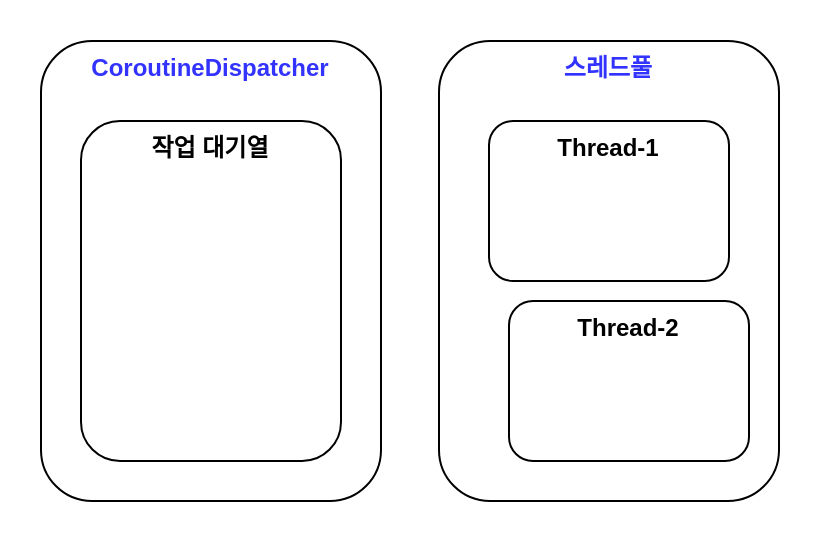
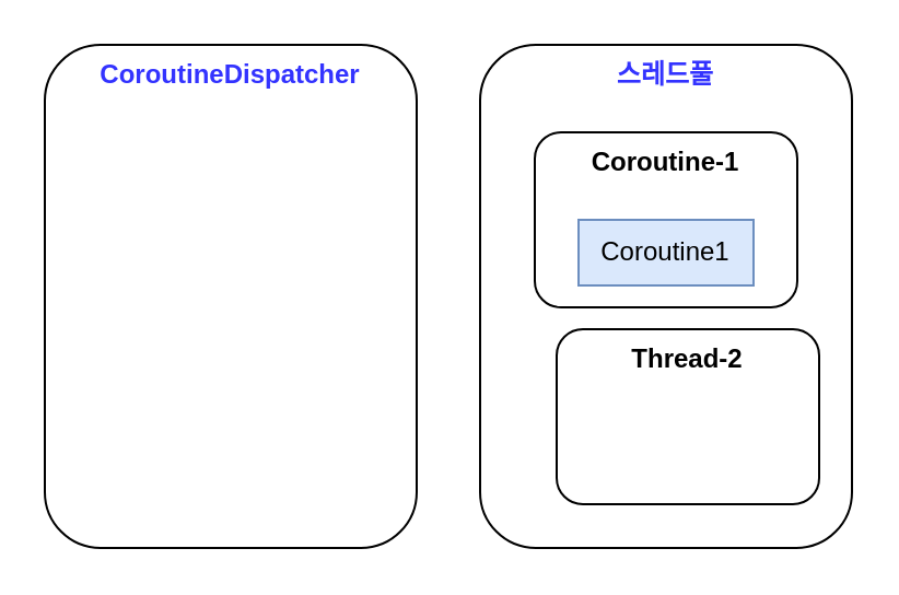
- <mxCell id="3" value="Thread-1" style="rounded=1;whiteSpace=wrap;html=1;verticalAlign=top;fontStyle=1" vertex="1" parent="1"><mxGeometry x="244" y="60" width="120" height="80" as="geometry" /></mxCell>
+ <mxCell id="3" value="Coroutine-1" style="rounded=1;whiteSpace=wrap;html=1;verticalAlign=top;fontStyle=1" vertex="1" parent="1"><mxGeometry x="244" y="60" width="120" height="80" as="geometry" /></mxCell>
+ <mxCell id="4" value="Coroutine1" style="rounded=0;whiteSpace=wrap;html=1;fillColor=#dae8fc;strokeColor=#6c8ebf;" vertex="1" parent="1"><mxGeometry x="264" y="100" width="80" height="30" as="geometry" /></mxCell>
- <mxCell id="7" value="작업 대기열" style="rounded=1;whiteSpace=wrap;html=1;fontStyle=1;verticalAlign=top;" vertex="1" parent="1"><mxGeometry x="40" y="60" width="130" height="170" as="geometry" /></mxCell>
